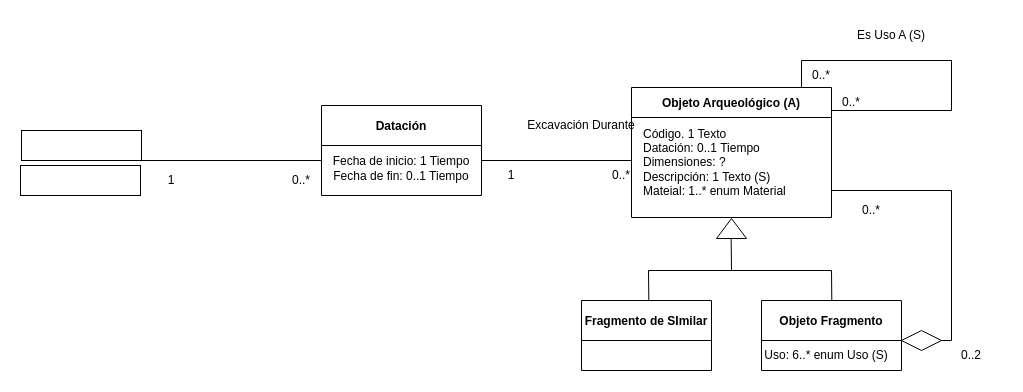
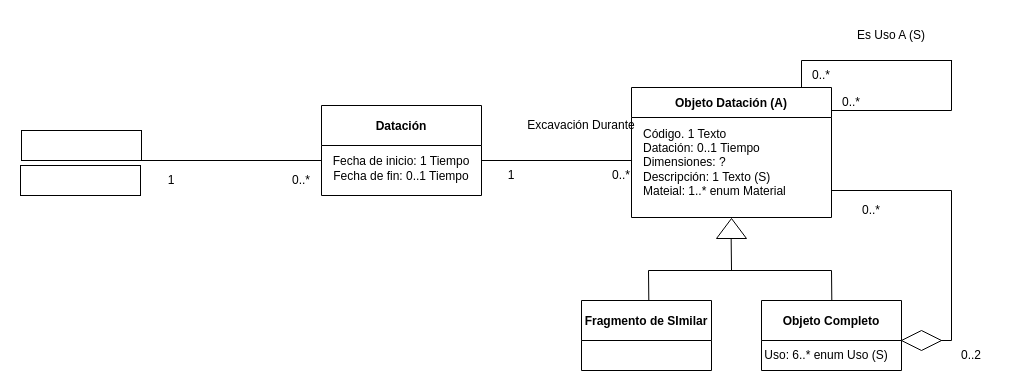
- <mxCell id="13" value="Objeto Arqueológico (A)" style="swimlane;startSize=30;" vertex="1" parent="1"><mxGeometry x="631" y="87" width="200" height="130" as="geometry" /></mxCell>
+ <mxCell id="13" value="Objeto Datación (A)" style="swimlane;startSize=30;" vertex="1" parent="1"><mxGeometry x="631" y="87" width="200" height="130" as="geometry" /></mxCell>
- <mxCell id="30" value="Objeto Fragmento" style="swimlane;startSize=40;" vertex="1" parent="1"><mxGeometry x="761" y="300" width="140" height="70" as="geometry" /></mxCell>
+ <mxCell id="30" value="Objeto Completo" style="swimlane;startSize=40;" vertex="1" parent="1"><mxGeometry x="761" y="300" width="140" height="70" as="geometry" /></mxCell>
